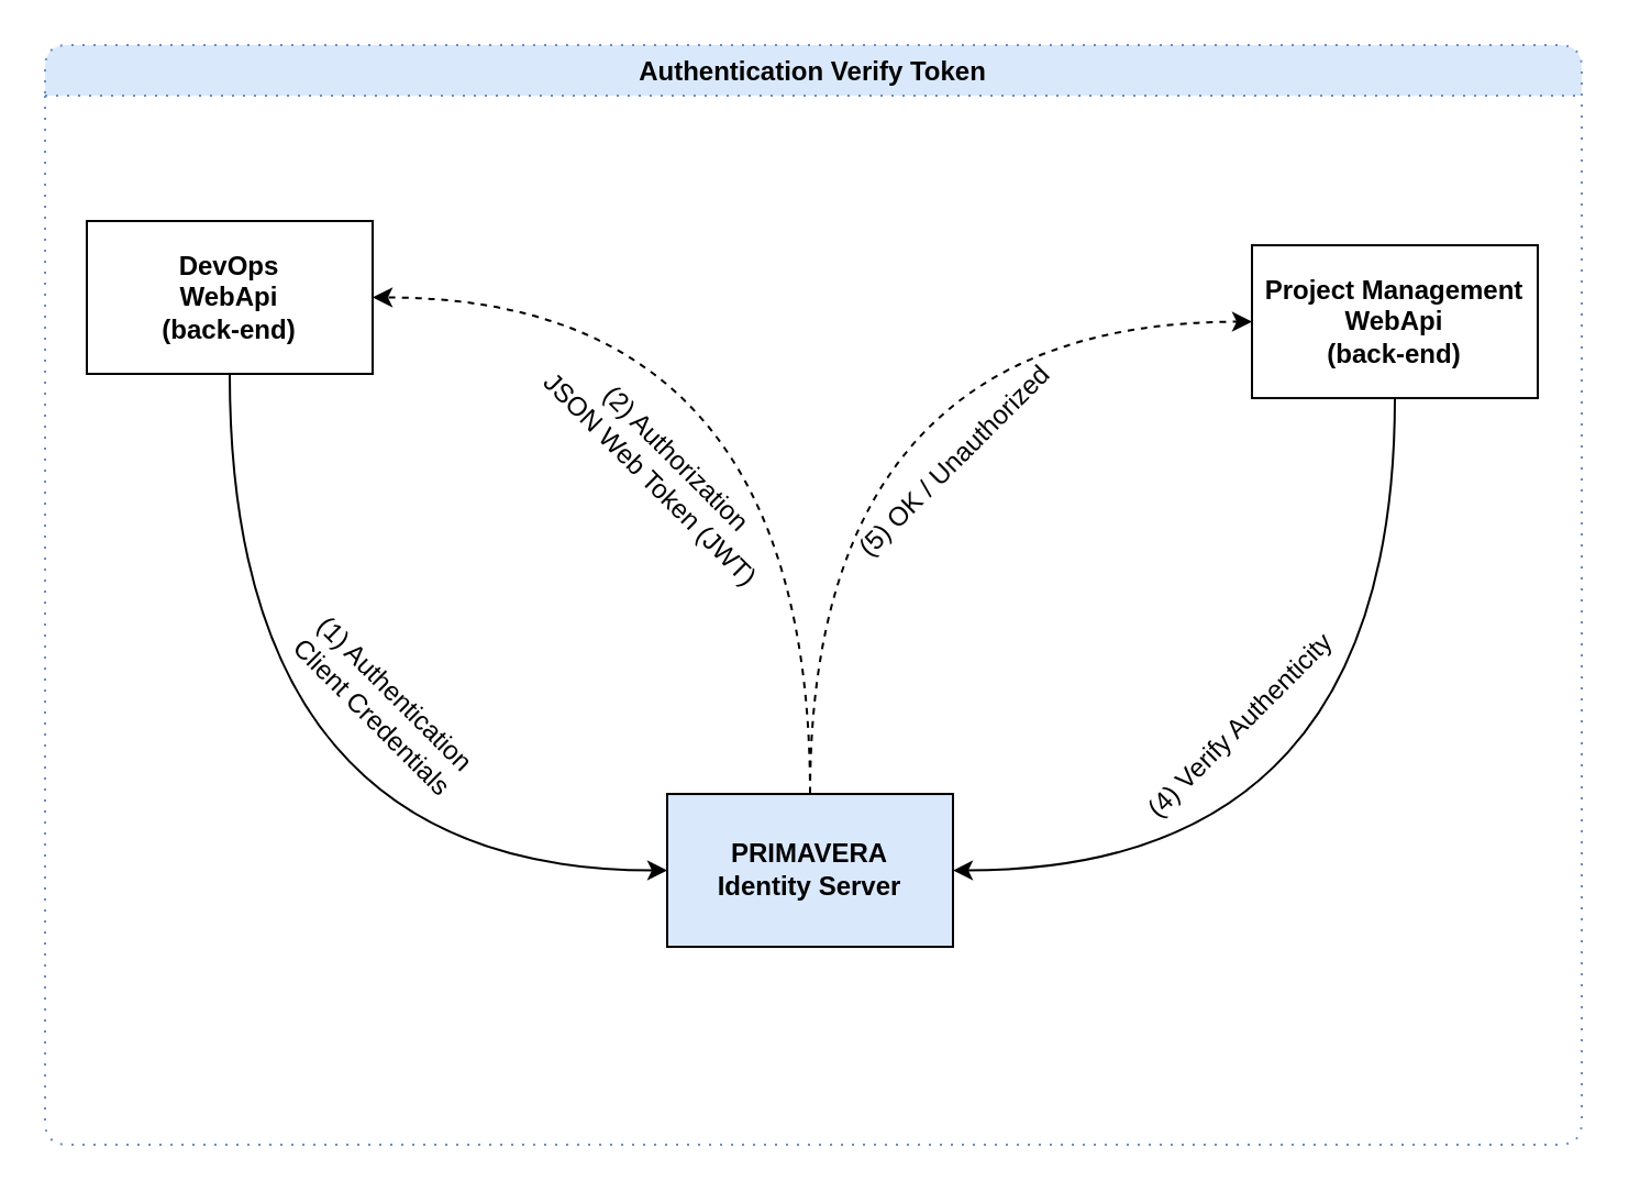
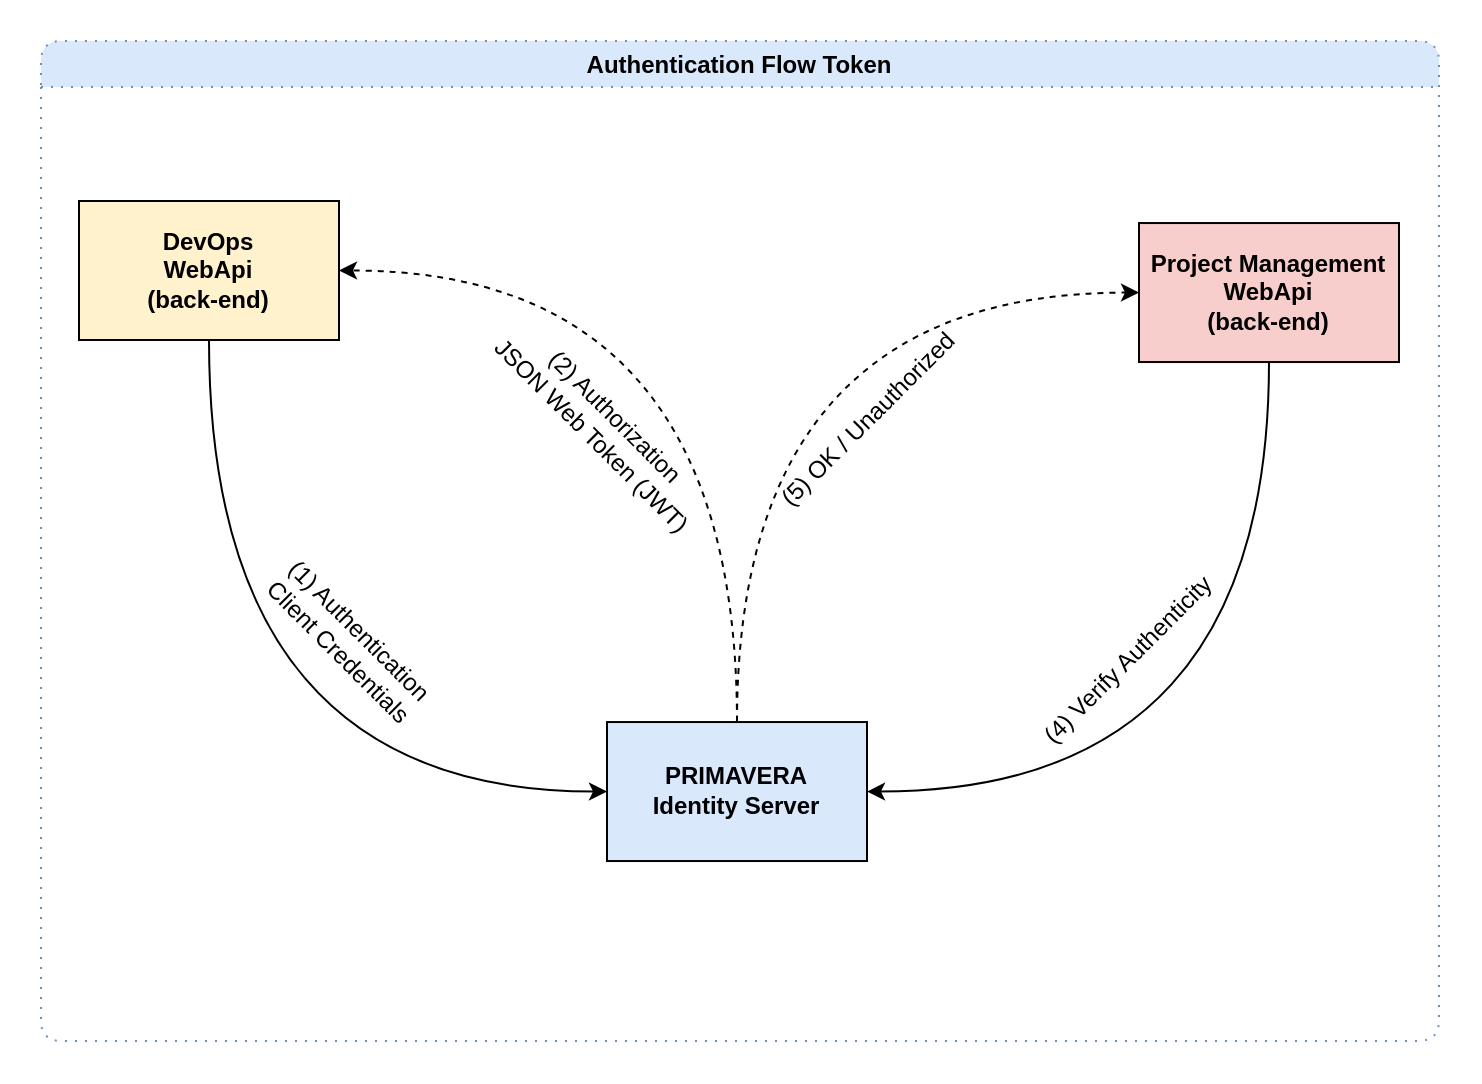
- <mxCell id="2" value="Authentication Verify Token" style="swimlane;rounded=1;shadow=0;glass=0;comic=0;swimlaneFillColor=none;fillColor=#dae8fc;strokeColor=#6c8ebf;dashed=1;dashPattern=1 4;" vertex="1" parent="1"><mxGeometry x="20" y="20" width="699" height="500" as="geometry" /></mxCell>
+ <mxCell id="2" value="Authentication Flow Token" style="swimlane;rounded=1;shadow=0;glass=0;comic=0;swimlaneFillColor=none;fillColor=#dae8fc;strokeColor=#6c8ebf;dashed=1;dashPattern=1 4;" vertex="1" parent="1"><mxGeometry x="20" y="20" width="699" height="500" as="geometry" /></mxCell>
- <mxCell id="5" value="DevOps&lt;br&gt;WebApi&lt;br&gt;(back-end)" style="whiteSpace=wrap;html=1;fontStyle=1" vertex="1" parent="2"><mxGeometry x="19" y="80.0" width="130" height="69.5" as="geometry" /></mxCell>
+ <mxCell id="5" value="DevOps&lt;br&gt;WebApi&lt;br&gt;(back-end)" style="whiteSpace=wrap;html=1;fontStyle=1;fillColor=#fff2cc;" vertex="1" parent="2"><mxGeometry x="19" y="80.0" width="130" height="69.5" as="geometry" /></mxCell>
- <mxCell id="8" value="Project Management&lt;br&gt;WebApi&lt;br&gt;(back-end)" style="whiteSpace=wrap;html=1;fontStyle=1" vertex="1" parent="2"><mxGeometry x="549" y="91.02" width="130" height="69.5" as="geometry" /></mxCell>
+ <mxCell id="8" value="Project Management&lt;br&gt;WebApi&lt;br&gt;(back-end)" style="whiteSpace=wrap;html=1;fontStyle=1;fillColor=#f8cecc;" vertex="1" parent="2"><mxGeometry x="549" y="91.02" width="130" height="69.5" as="geometry" /></mxCell>
